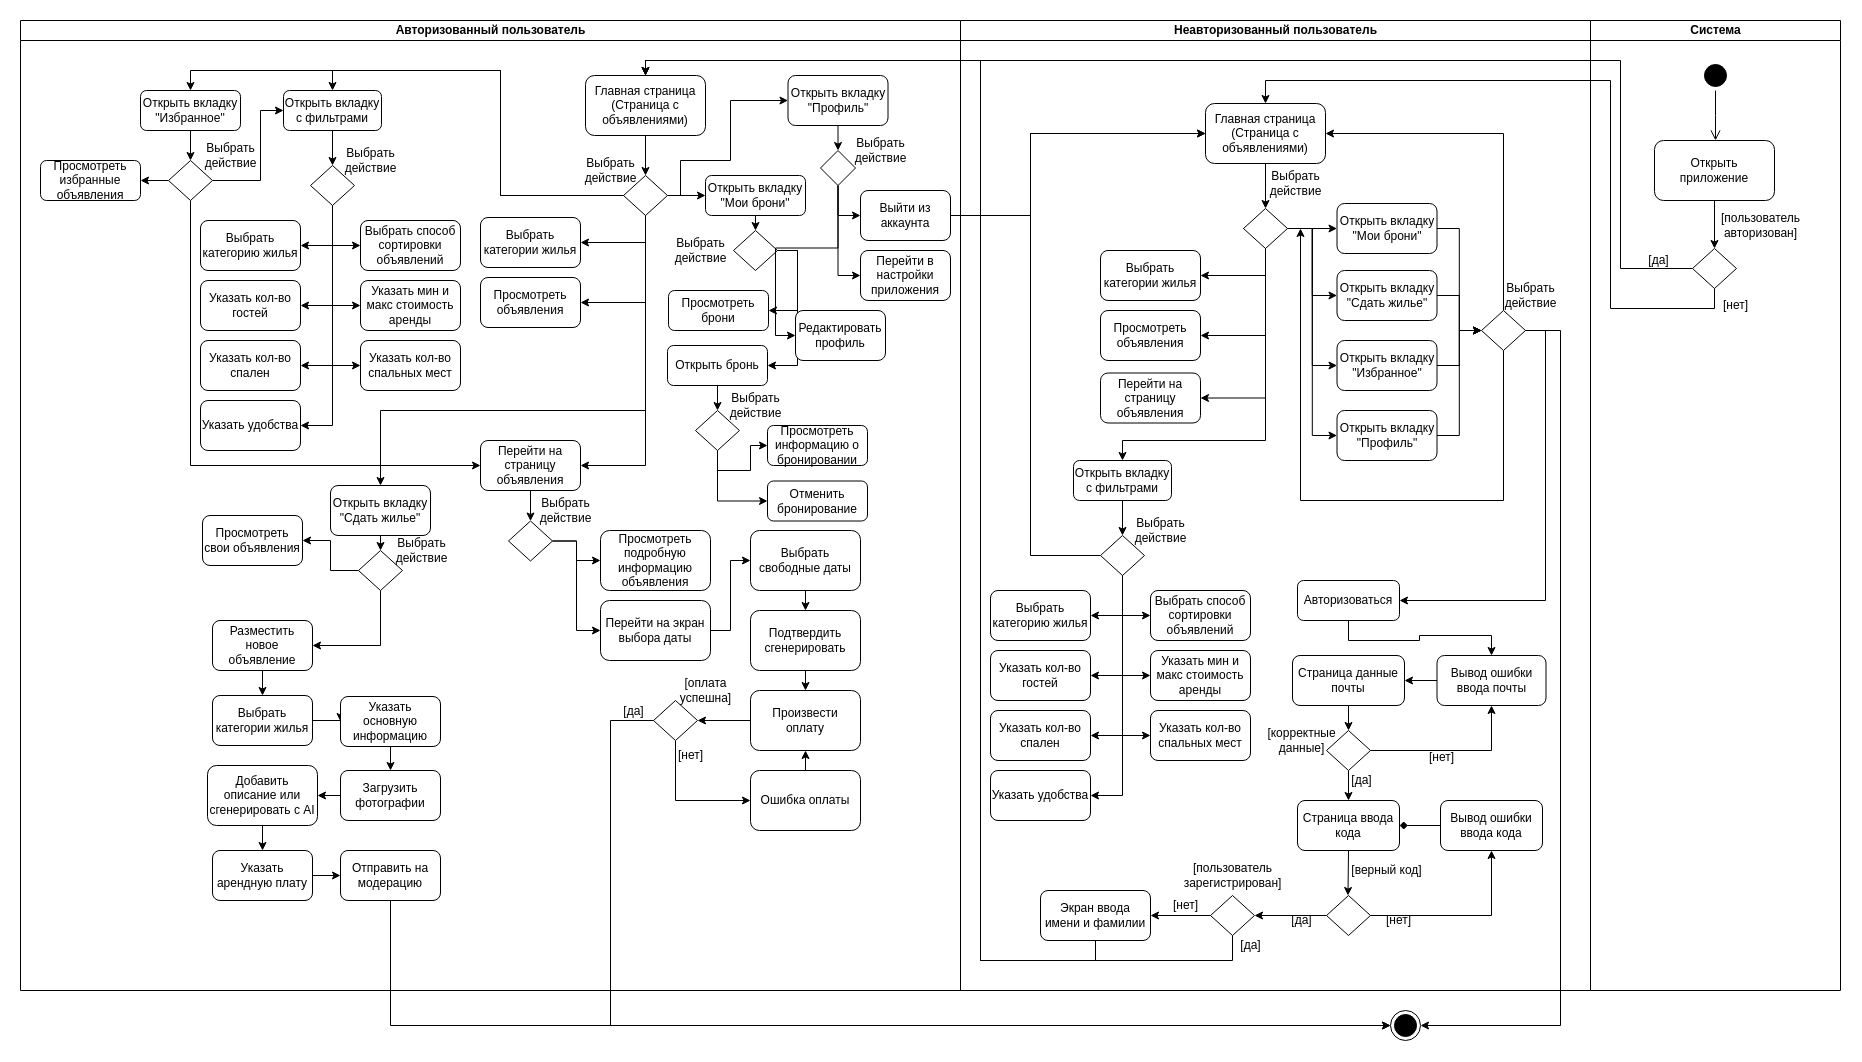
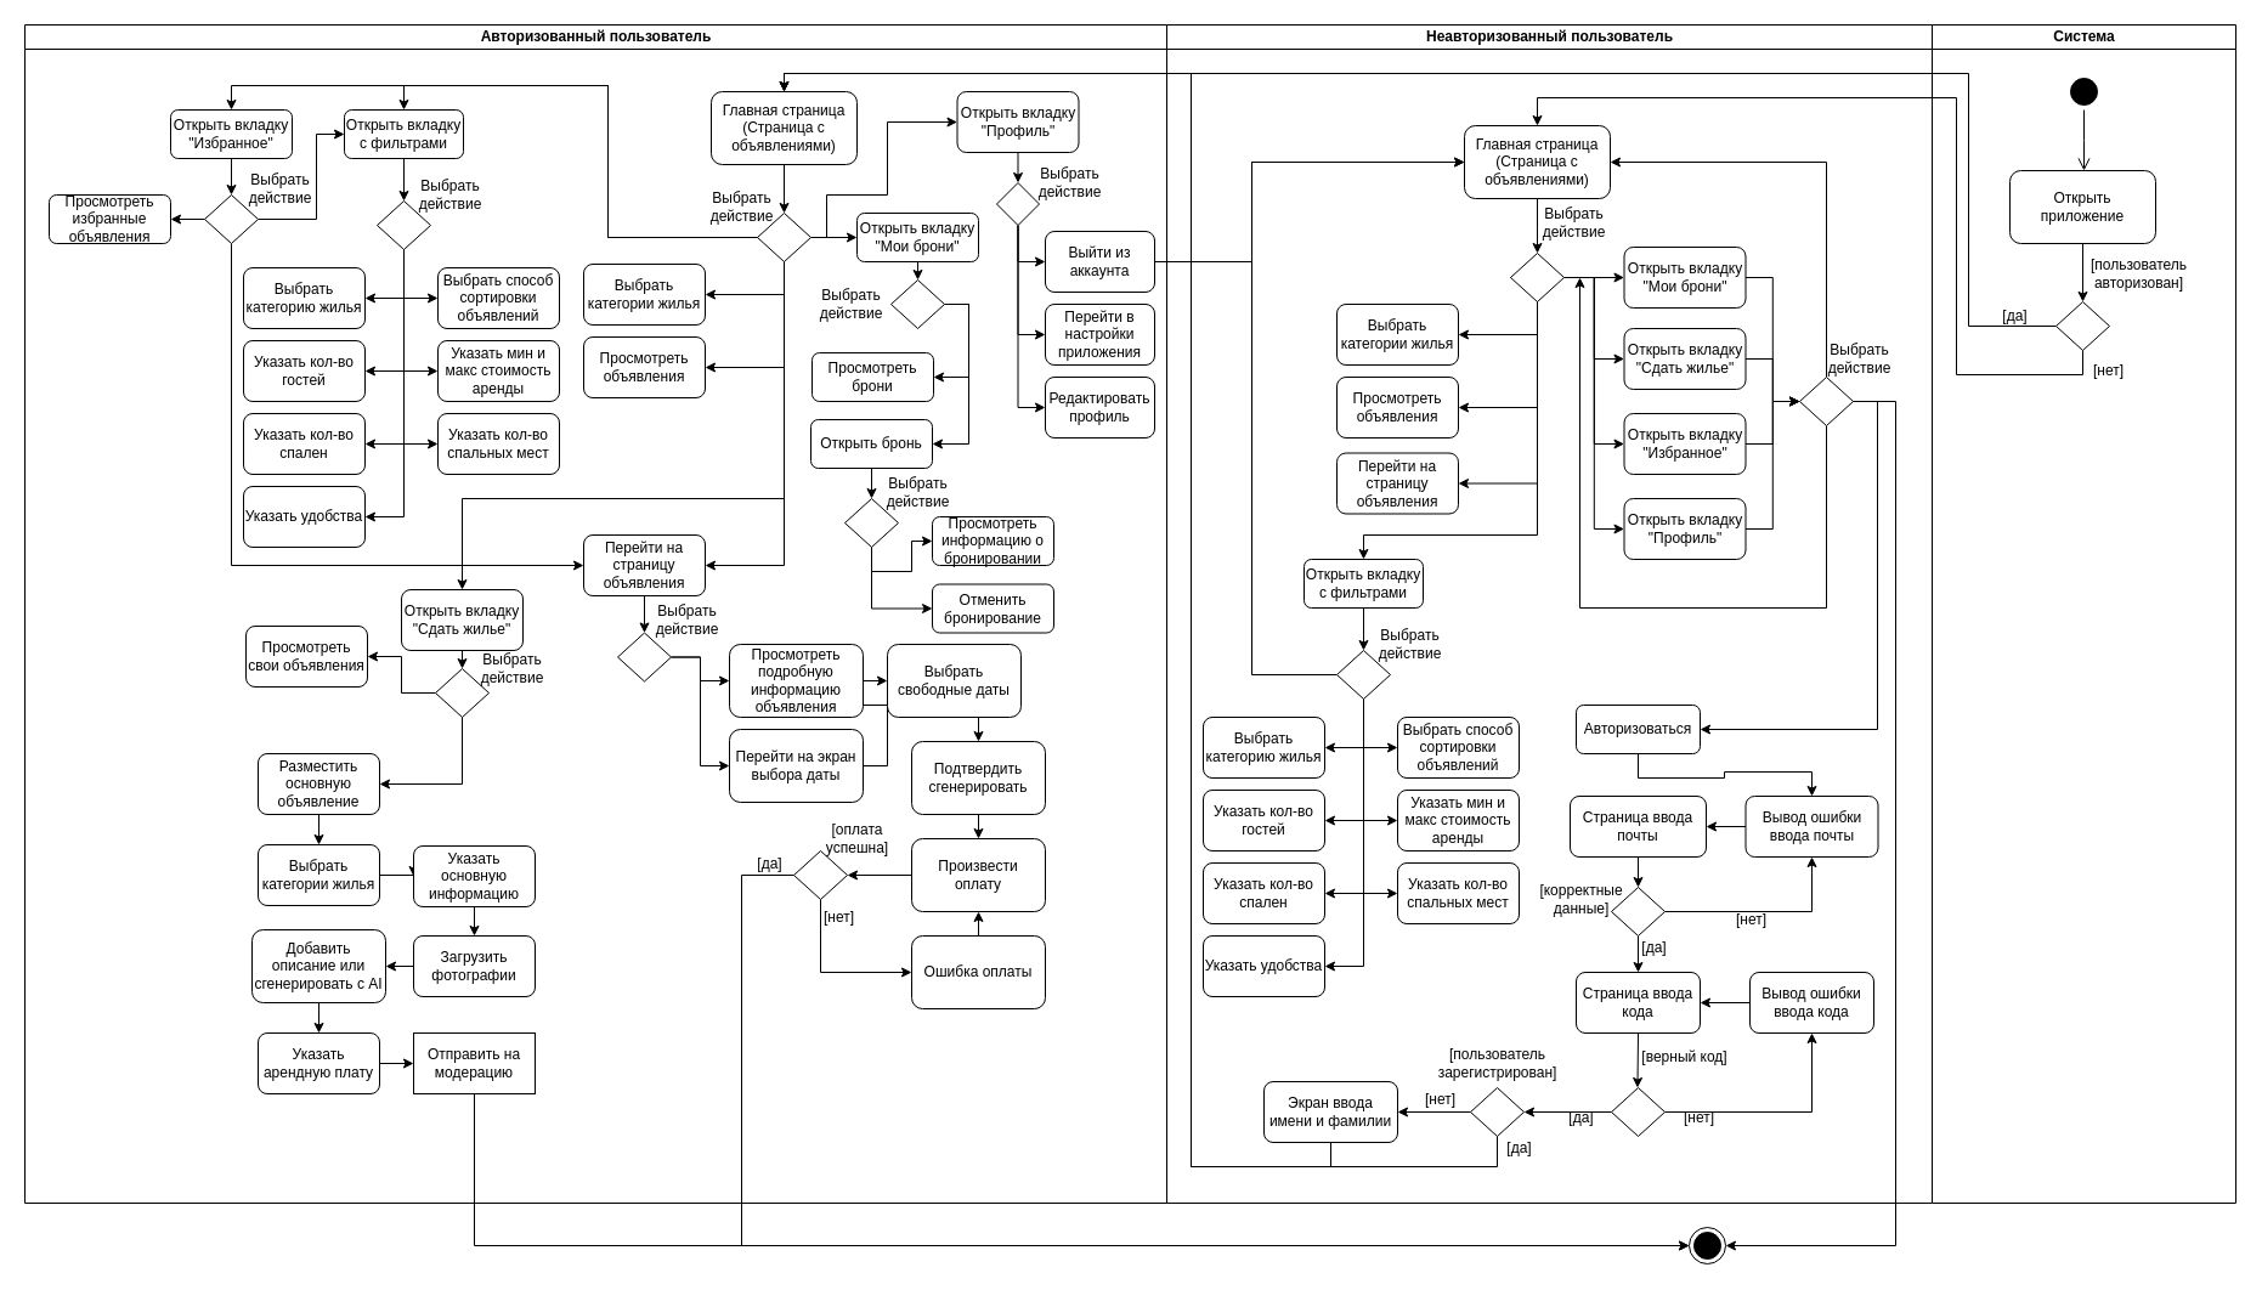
- <mxCell id="175" value="Редактировать профиль" style="rounded=1;whiteSpace=wrap;html=1;" vertex="1" parent="89"><mxGeometry x="775" y="290" width="90" height="50" as="geometry" /></mxCell>
+ <mxCell id="175" value="Редактировать профиль" style="rounded=1;whiteSpace=wrap;html=1;" vertex="1" parent="89"><mxGeometry x="840" y="290" width="90" height="50" as="geometry" /></mxCell>
- <mxCell id="155" value="Выбрать свободные даты" style="rounded=1;whiteSpace=wrap;html=1;" vertex="1" parent="89"><mxGeometry x="730" y="510" width="110" height="60" as="geometry" /></mxCell>
+ <mxCell id="155" value="Выбрать свободные даты" style="rounded=1;whiteSpace=wrap;html=1;" vertex="1" parent="89"><mxGeometry x="710" y="510" width="110" height="60" as="geometry" /></mxCell>
- <mxCell id="180" value="Разместить новое объявление" style="rounded=1;whiteSpace=wrap;html=1;" vertex="1" parent="89"><mxGeometry x="192" y="600" width="100" height="50" as="geometry" /></mxCell>
+ <mxCell id="180" value="Разместить основную объявление" style="rounded=1;whiteSpace=wrap;html=1;" vertex="1" parent="89"><mxGeometry x="192" y="600" width="100" height="50" as="geometry" /></mxCell>
- <mxCell id="40" value="Страница данные почты" style="rounded=1;whiteSpace=wrap;html=1;" vertex="1" parent="2"><mxGeometry x="332" y="635" width="112" height="50" as="geometry" /></mxCell>
+ <mxCell id="40" value="Страница ввода почты" style="rounded=1;whiteSpace=wrap;html=1;" vertex="1" parent="2"><mxGeometry x="332" y="635" width="112" height="50" as="geometry" /></mxCell>
- <mxCell id="56" style="edgeStyle=orthogonalEdgeStyle;rounded=0;orthogonalLoop=1;jettySize=auto;html=1;exitX=0;exitY=0.5;exitDx=0;exitDy=0;entryX=1;entryY=0.5;entryDx=0;entryDy=0;endArrow=diamond;" edge="1" parent="2" source="57" target="46"><mxGeometry relative="1" as="geometry" /></mxCell>
+ <mxCell id="56" style="edgeStyle=orthogonalEdgeStyle;rounded=0;orthogonalLoop=1;jettySize=auto;html=1;exitX=0;exitY=0.5;exitDx=0;exitDy=0;entryX=1;entryY=0.5;entryDx=0;entryDy=0;" edge="1" parent="2" source="57" target="46"><mxGeometry relative="1" as="geometry" /></mxCell>
- <mxCell id="195" value="Отправить на модерацию" style="rounded=1;whiteSpace=wrap;html=1;" vertex="1" parent="89"><mxGeometry x="320" y="830" width="100" height="50" as="geometry" /></mxCell>
+ <mxCell id="195" value="Отправить на модерацию" style="whiteSpace=wrap;html=1;rounded=0;" vertex="1" parent="89"><mxGeometry x="320" y="830" width="100" height="50" as="geometry" /></mxCell>
